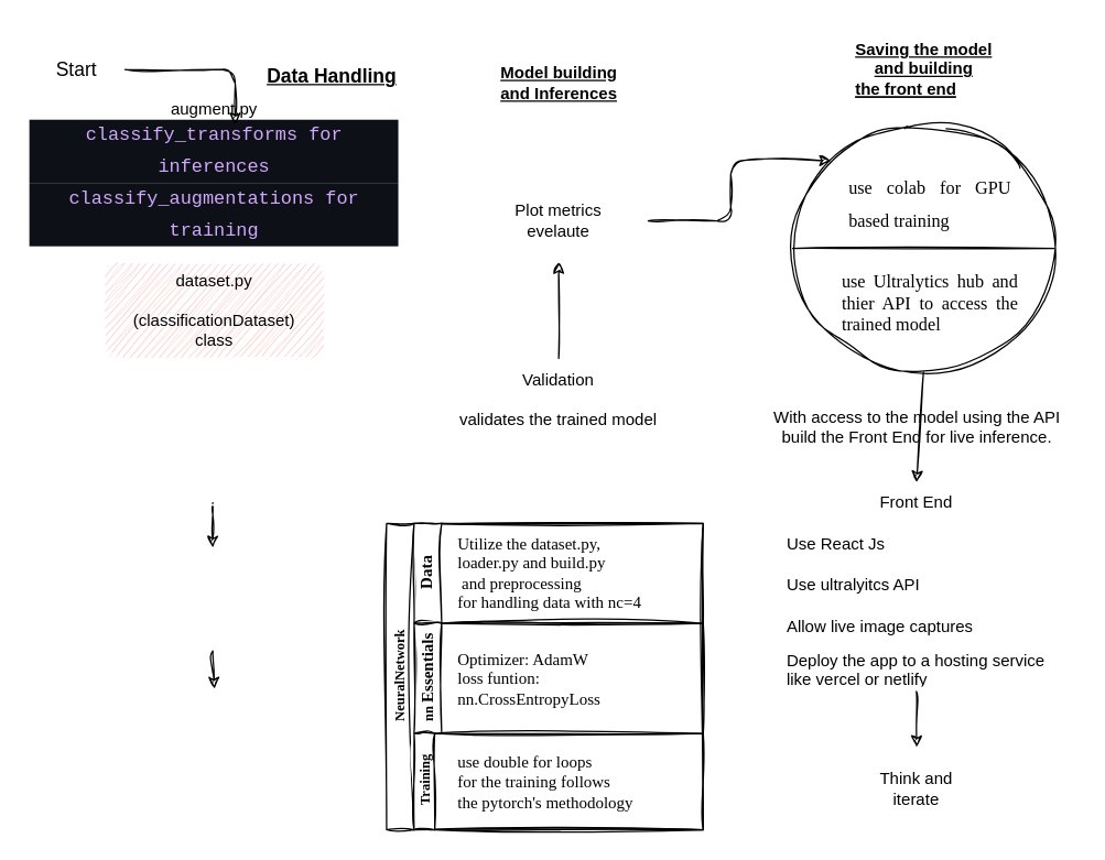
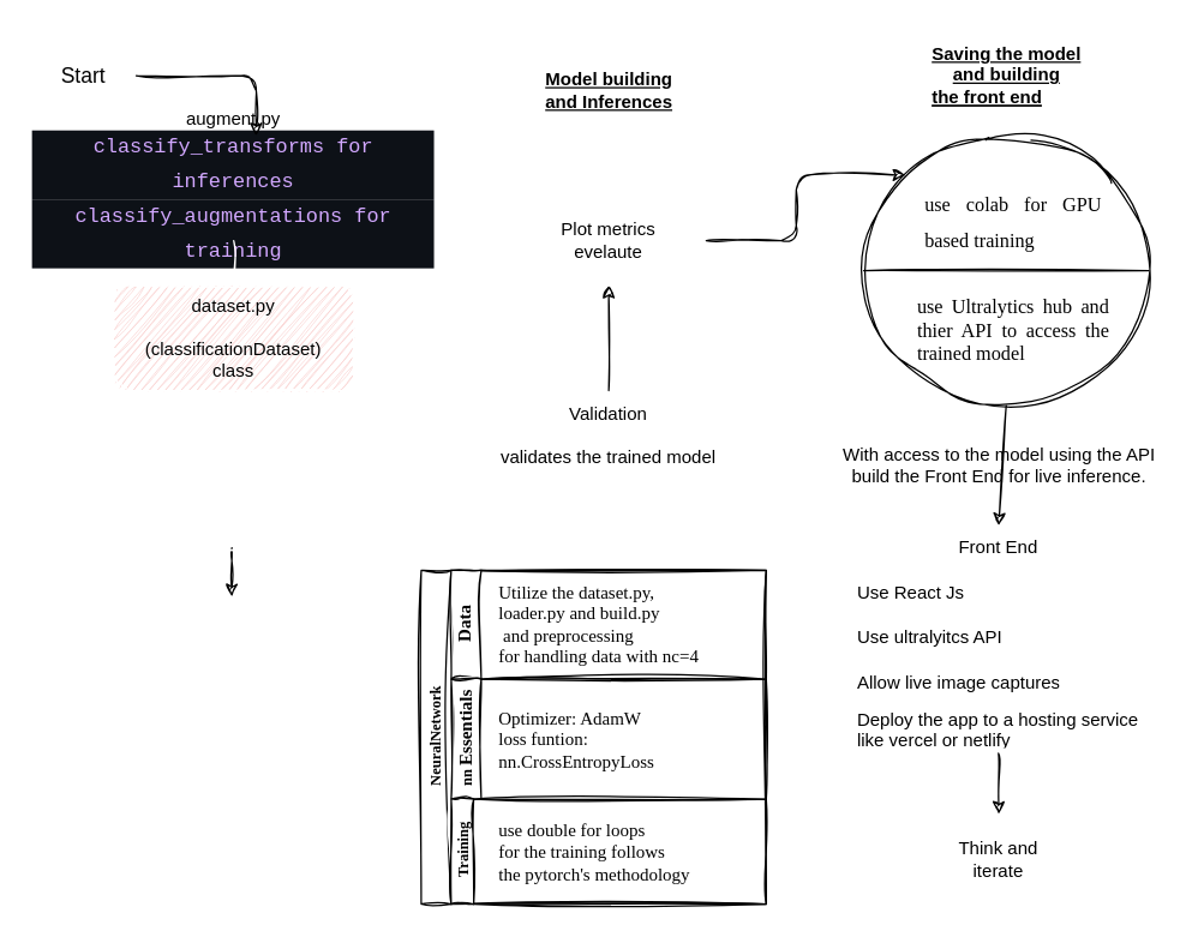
- <mxCell id="9" value="&lt;b&gt;&lt;u&gt;&lt;font style=&quot;font-size: 14px;&quot;&gt;Data Handling&lt;/font&gt;&lt;/u&gt;&lt;/b&gt;" style="text;html=1;align=center;verticalAlign=middle;resizable=0;points=[];autosize=1;strokeColor=#FFFFFF;fillColor=none;fontSize=10;rounded=1;sketch=1;curveFitting=1;jiggle=2;" parent="1" vertex="1"><mxGeometry x="180" y="40" width="120" height="30" as="geometry" /></mxCell>
+ <mxCell id="6" value="" style="endArrow=classic;html=1;exitX=0.5;exitY=1;exitDx=0;exitDy=0;entryX=0.5;entryY=0;entryDx=0;entryDy=0;rounded=1;strokeColor=#FFFFFF;sketch=1;curveFitting=1;jiggle=2;" parent="1" source="3" target="2" edge="1"><mxGeometry width="50" height="50" relative="1" as="geometry"><mxPoint x="360" y="320" as="sourcePoint" /><mxPoint x="410" y="270" as="targetPoint" /></mxGeometry></mxCell>
- <mxCell id="23" style="edgeStyle=none;hachureGap=4;html=1;fontFamily=Architects Daughter;fontSource=https%3A%2F%2Ffonts.googleapis.com%2Fcss%3Ffamily%3DArchitects%2BDaughter;fontSize=16;entryX=0.5;entryY=0;entryDx=0;entryDy=0;exitX=0.5;exitY=1;exitDx=0;exitDy=0;sketch=1;curveFitting=1;jiggle=2;" edge="1" parent="1" source="8" target="22"><mxGeometry relative="1" as="geometry"><mxPoint x="140" y="480" as="sourcePoint" /><mxPoint x="155.408" y="415" as="targetPoint" /></mxGeometry></mxCell>
